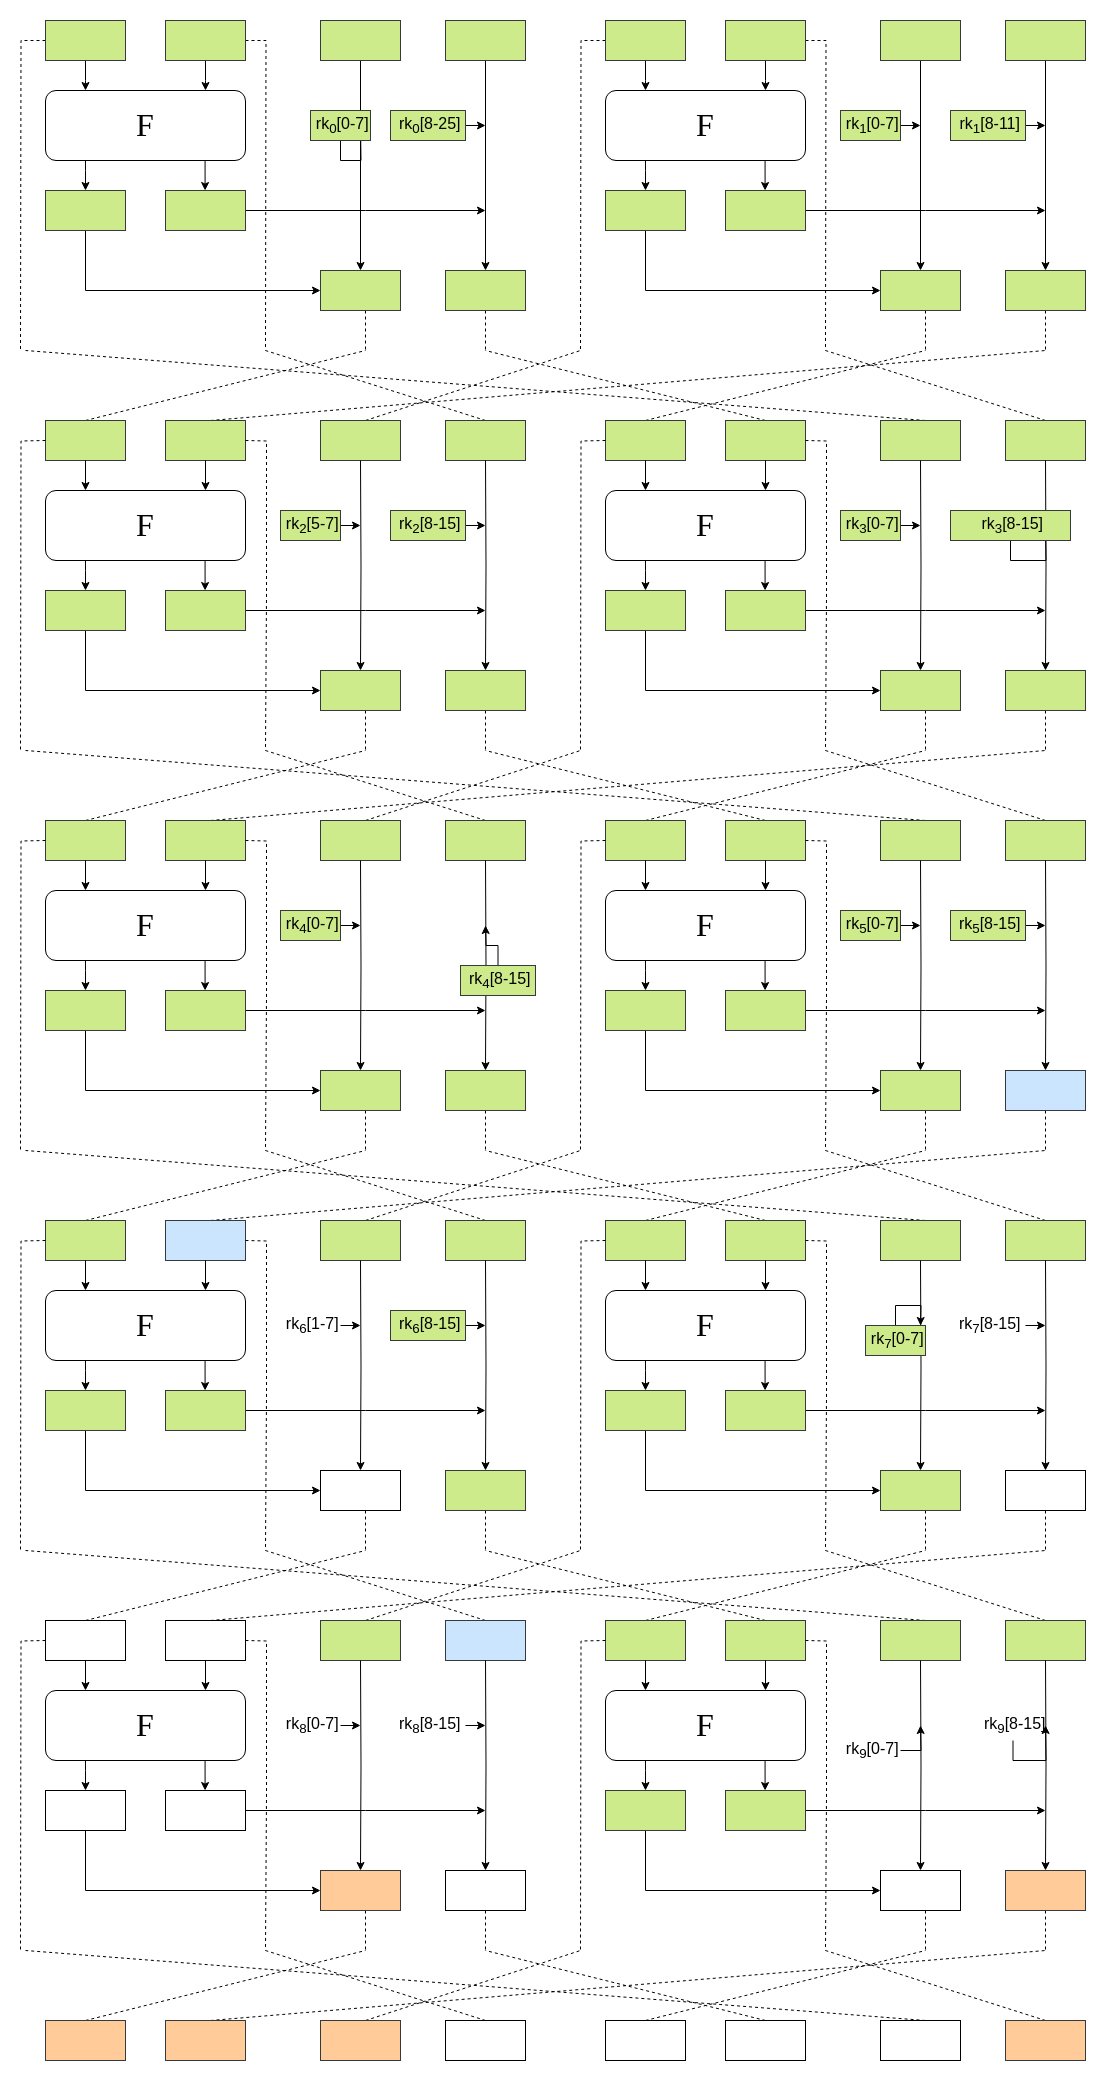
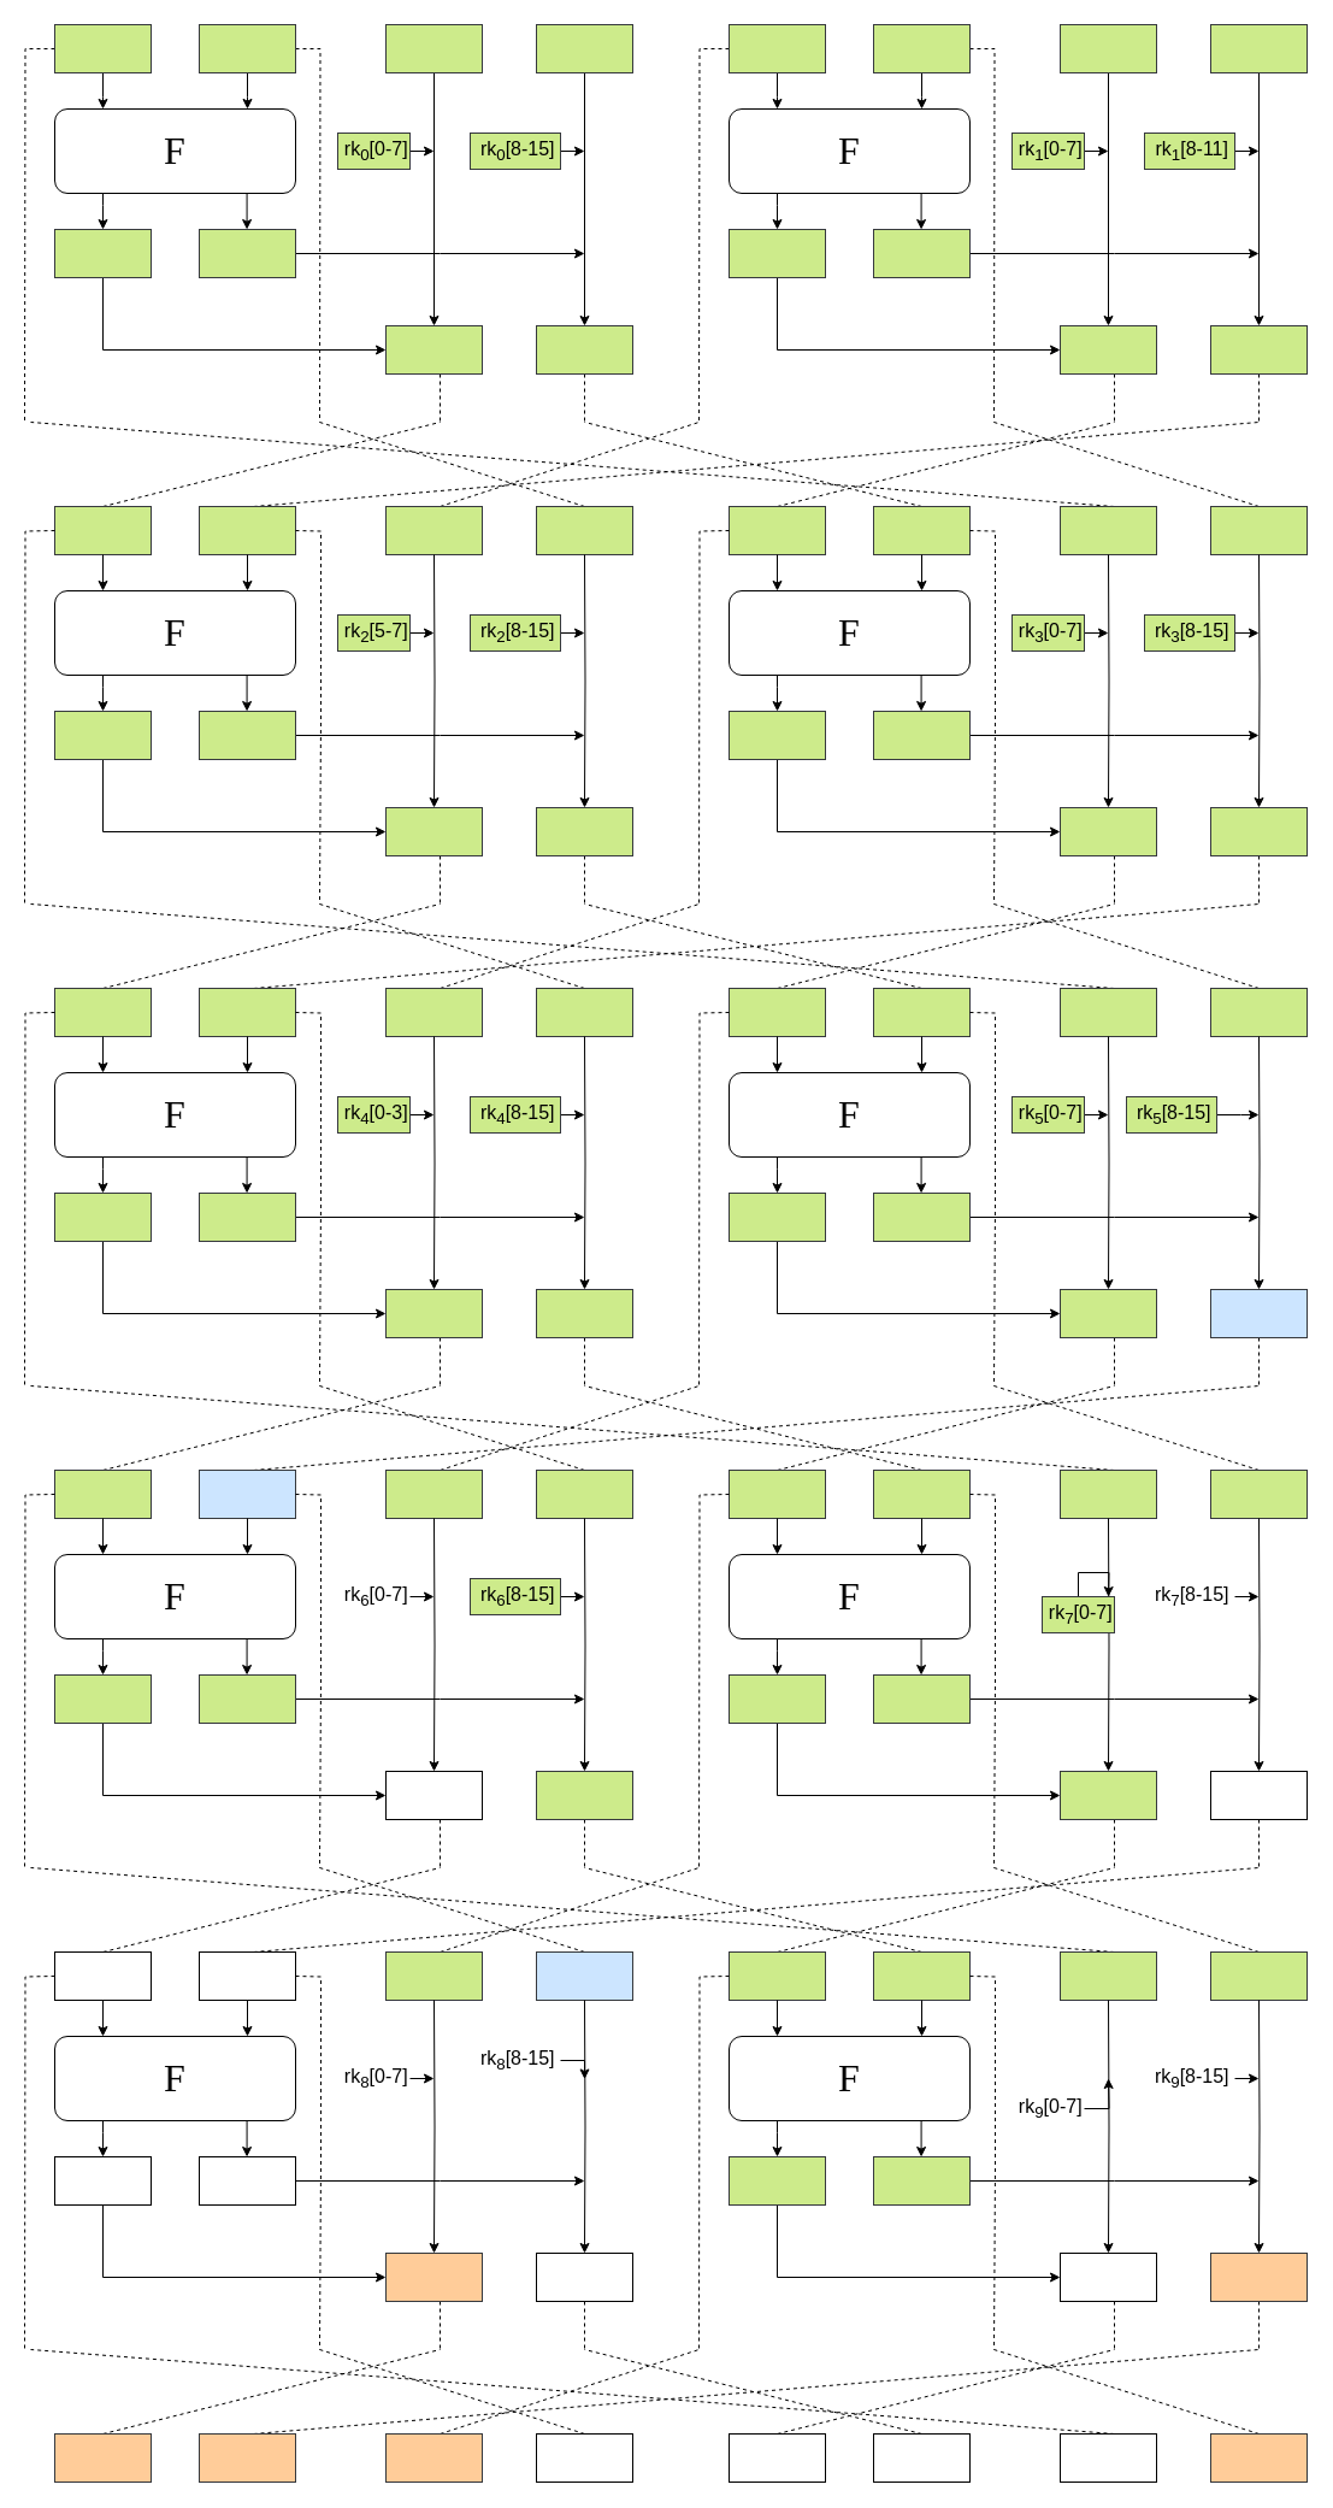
- <mxCell id="30" value="&lt;font style=&quot;font-size: 16px;&quot;&gt;&amp;nbsp;rk&lt;sub&gt;0&lt;/sub&gt;[0-7]&lt;/font&gt;" style="text;html=1;align=center;verticalAlign=middle;whiteSpace=wrap;rounded=0;fillColor=#cdeb8b;strokeColor=#36393d;" vertex="1" parent="1"><mxGeometry x="310" y="110" width="60" height="30" as="geometry" /></mxCell>
+ <mxCell id="30" value="&lt;font style=&quot;font-size: 16px;&quot;&gt;&amp;nbsp;rk&lt;sub&gt;0&lt;/sub&gt;[0-7]&lt;/font&gt;" style="text;html=1;align=center;verticalAlign=middle;whiteSpace=wrap;rounded=0;fillColor=#cdeb8b;strokeColor=#36393d;" vertex="1" parent="1"><mxGeometry x="280" y="110" width="60" height="30" as="geometry" /></mxCell>
- <mxCell id="32" value="&lt;font style=&quot;font-size: 16px;&quot;&gt;&amp;nbsp;rk&lt;sub&gt;0&lt;/sub&gt;[8-25]&lt;/font&gt;" style="text;html=1;align=center;verticalAlign=middle;whiteSpace=wrap;rounded=0;fillColor=#cdeb8b;strokeColor=#36393d;" vertex="1" parent="1"><mxGeometry x="390" y="110" width="75" height="30" as="geometry" /></mxCell>
+ <mxCell id="32" value="&lt;font style=&quot;font-size: 16px;&quot;&gt;&amp;nbsp;rk&lt;sub&gt;0&lt;/sub&gt;[8-15]&lt;/font&gt;" style="text;html=1;align=center;verticalAlign=middle;whiteSpace=wrap;rounded=0;fillColor=#cdeb8b;strokeColor=#36393d;" vertex="1" parent="1"><mxGeometry x="390" y="110" width="75" height="30" as="geometry" /></mxCell>
- <mxCell id="119" value="&lt;font style=&quot;font-size: 16px;&quot;&gt;&amp;nbsp;rk&lt;sub&gt;3&lt;/sub&gt;[8-15]&lt;/font&gt;" style="text;html=1;align=center;verticalAlign=middle;whiteSpace=wrap;rounded=0;fillColor=#cdeb8b;strokeColor=#36393d;" vertex="1" parent="1"><mxGeometry x="950" y="510" width="120" height="30" as="geometry" /></mxCell>
+ <mxCell id="119" value="&lt;font style=&quot;font-size: 16px;&quot;&gt;&amp;nbsp;rk&lt;sub&gt;3&lt;/sub&gt;[8-15]&lt;/font&gt;" style="text;html=1;align=center;verticalAlign=middle;whiteSpace=wrap;rounded=0;fillColor=#cdeb8b;strokeColor=#36393d;" vertex="1" parent="1"><mxGeometry x="950" y="510" width="75" height="30" as="geometry" /></mxCell>
- <mxCell id="150" value="&lt;font style=&quot;font-size: 16px;&quot;&gt;&amp;nbsp;rk&lt;sub&gt;4&lt;/sub&gt;[0-7]&lt;/font&gt;" style="text;html=1;align=center;verticalAlign=middle;whiteSpace=wrap;rounded=0;fillColor=#cdeb8b;strokeColor=#36393d;" vertex="1" parent="1"><mxGeometry x="280" y="910" width="60" height="30" as="geometry" /></mxCell>
+ <mxCell id="150" value="&lt;font style=&quot;font-size: 16px;&quot;&gt;&amp;nbsp;rk&lt;sub&gt;4&lt;/sub&gt;[0-3]&lt;/font&gt;" style="text;html=1;align=center;verticalAlign=middle;whiteSpace=wrap;rounded=0;fillColor=#cdeb8b;strokeColor=#36393d;" vertex="1" parent="1"><mxGeometry x="280" y="910" width="60" height="30" as="geometry" /></mxCell>
- <mxCell id="177" value="&lt;font style=&quot;font-size: 16px;&quot;&gt;&amp;nbsp;rk&lt;sub&gt;5&lt;/sub&gt;[8-15]&lt;/font&gt;" style="text;html=1;align=center;verticalAlign=middle;whiteSpace=wrap;rounded=0;fillColor=#cdeb8b;strokeColor=#36393d;" vertex="1" parent="1"><mxGeometry x="950" y="910" width="75" height="30" as="geometry" /></mxCell>
+ <mxCell id="177" value="&lt;font style=&quot;font-size: 16px;&quot;&gt;&amp;nbsp;rk&lt;sub&gt;5&lt;/sub&gt;[8-15]&lt;/font&gt;" style="text;html=1;align=center;verticalAlign=middle;whiteSpace=wrap;rounded=0;fillColor=#cdeb8b;strokeColor=#36393d;" vertex="1" parent="1"><mxGeometry x="935" y="910" width="75" height="30" as="geometry" /></mxCell>
- <mxCell id="152" value="&lt;font style=&quot;font-size: 16px;&quot;&gt;&amp;nbsp;rk&lt;sub&gt;4&lt;/sub&gt;[8-15]&lt;/font&gt;" style="text;html=1;align=center;verticalAlign=middle;whiteSpace=wrap;rounded=0;fillColor=#cdeb8b;strokeColor=#36393d;" vertex="1" parent="1"><mxGeometry x="460" y="965" width="75" height="30" as="geometry" /></mxCell>
+ <mxCell id="152" value="&lt;font style=&quot;font-size: 16px;&quot;&gt;&amp;nbsp;rk&lt;sub&gt;4&lt;/sub&gt;[8-15]&lt;/font&gt;" style="text;html=1;align=center;verticalAlign=middle;whiteSpace=wrap;rounded=0;fillColor=#cdeb8b;strokeColor=#36393d;" vertex="1" parent="1"><mxGeometry x="390" y="910" width="75" height="30" as="geometry" /></mxCell>
- <mxCell id="208" value="&lt;font style=&quot;font-size: 16px;&quot;&gt;&amp;nbsp;rk&lt;sub&gt;6&lt;/sub&gt;[1-7]&lt;/font&gt;" style="text;html=1;align=center;verticalAlign=middle;whiteSpace=wrap;rounded=0;" vertex="1" parent="1"><mxGeometry x="280" y="1310" width="60" height="30" as="geometry" /></mxCell>
+ <mxCell id="208" value="&lt;font style=&quot;font-size: 16px;&quot;&gt;&amp;nbsp;rk&lt;sub&gt;6&lt;/sub&gt;[0-7]&lt;/font&gt;" style="text;html=1;align=center;verticalAlign=middle;whiteSpace=wrap;rounded=0;" vertex="1" parent="1"><mxGeometry x="280" y="1310" width="60" height="30" as="geometry" /></mxCell>
- <mxCell id="268" value="&lt;font style=&quot;font-size: 16px;&quot;&gt;&amp;nbsp;rk&lt;sub&gt;8&lt;/sub&gt;[8-15]&lt;/font&gt;" style="text;html=1;align=center;verticalAlign=middle;whiteSpace=wrap;rounded=0;" vertex="1" parent="1"><mxGeometry x="390" y="1710" width="75" height="30" as="geometry" /></mxCell>
+ <mxCell id="268" value="&lt;font style=&quot;font-size: 16px;&quot;&gt;&amp;nbsp;rk&lt;sub&gt;8&lt;/sub&gt;[8-15]&lt;/font&gt;" style="text;html=1;align=center;verticalAlign=middle;whiteSpace=wrap;rounded=0;" vertex="1" parent="1"><mxGeometry x="390" y="1695" width="75" height="30" as="geometry" /></mxCell>
- <mxCell id="293" value="&lt;font style=&quot;font-size: 16px;&quot;&gt;&amp;nbsp;rk&lt;sub&gt;9&lt;/sub&gt;[8-15]&lt;/font&gt;" style="text;html=1;align=center;verticalAlign=middle;whiteSpace=wrap;rounded=0;" vertex="1" parent="1"><mxGeometry x="975" y="1710" width="75" height="30" as="geometry" /></mxCell>
+ <mxCell id="293" value="&lt;font style=&quot;font-size: 16px;&quot;&gt;&amp;nbsp;rk&lt;sub&gt;9&lt;/sub&gt;[8-15]&lt;/font&gt;" style="text;html=1;align=center;verticalAlign=middle;whiteSpace=wrap;rounded=0;" vertex="1" parent="1"><mxGeometry x="950" y="1710" width="75" height="30" as="geometry" /></mxCell>
